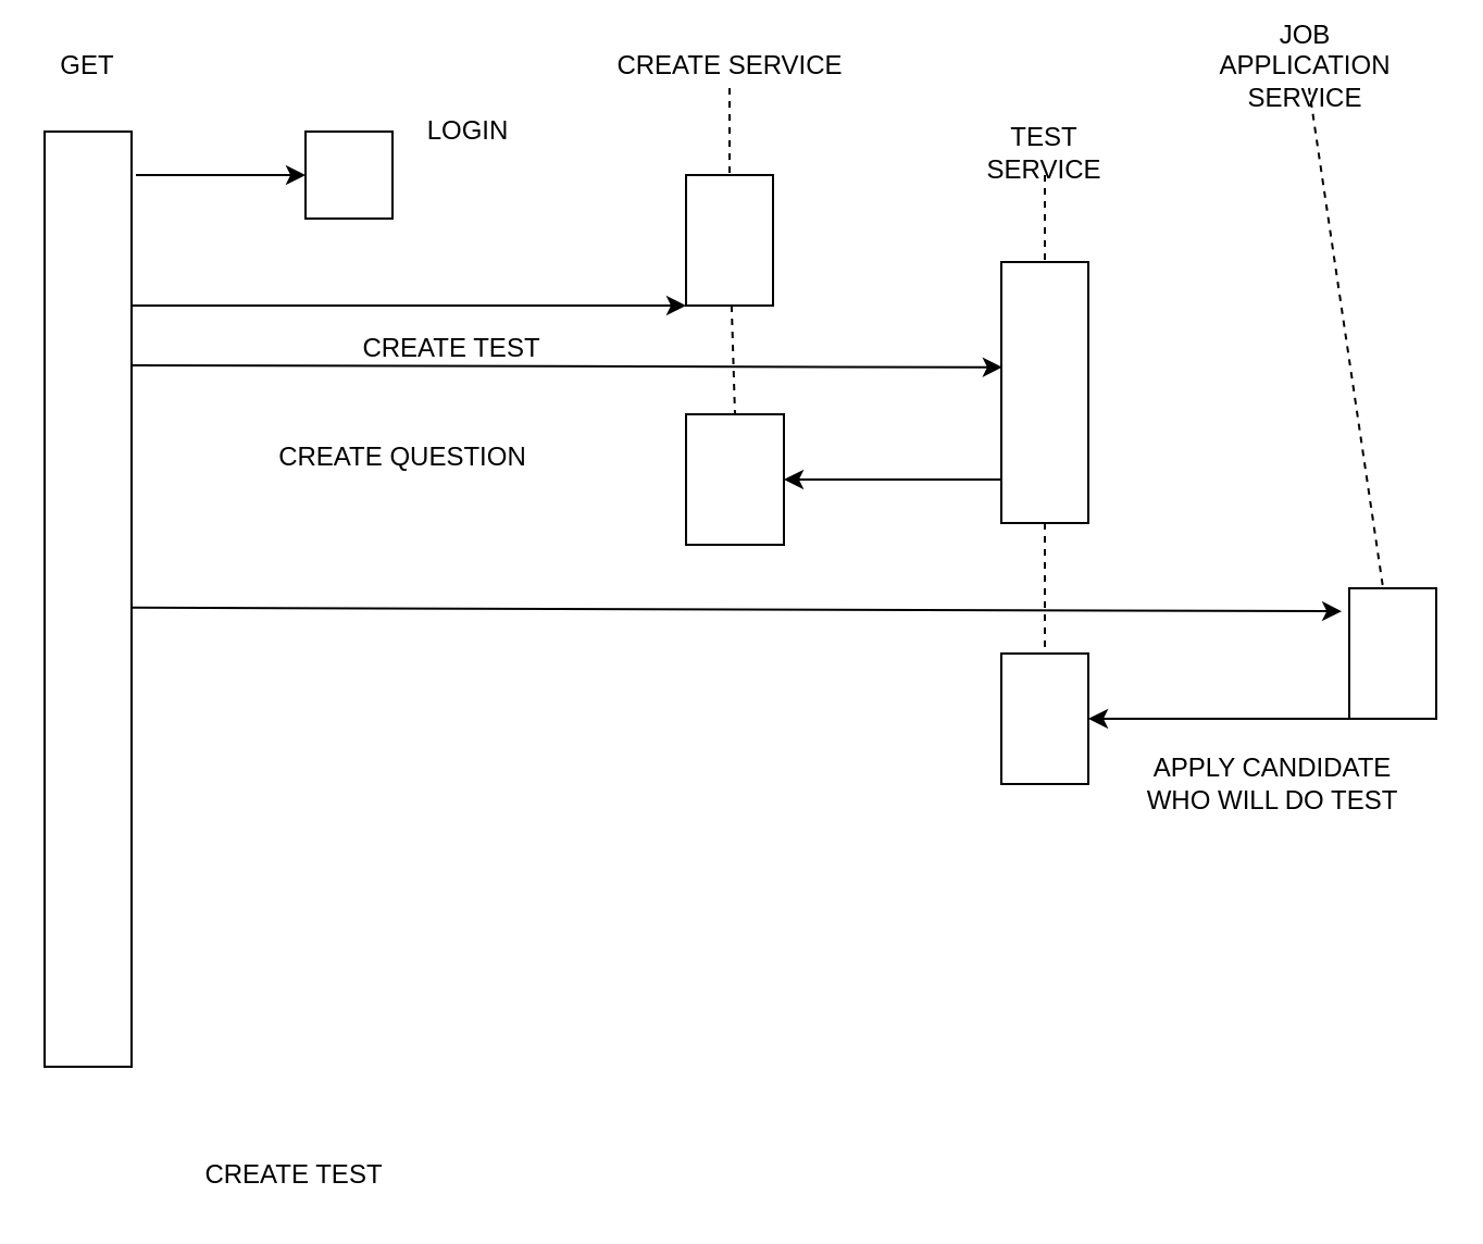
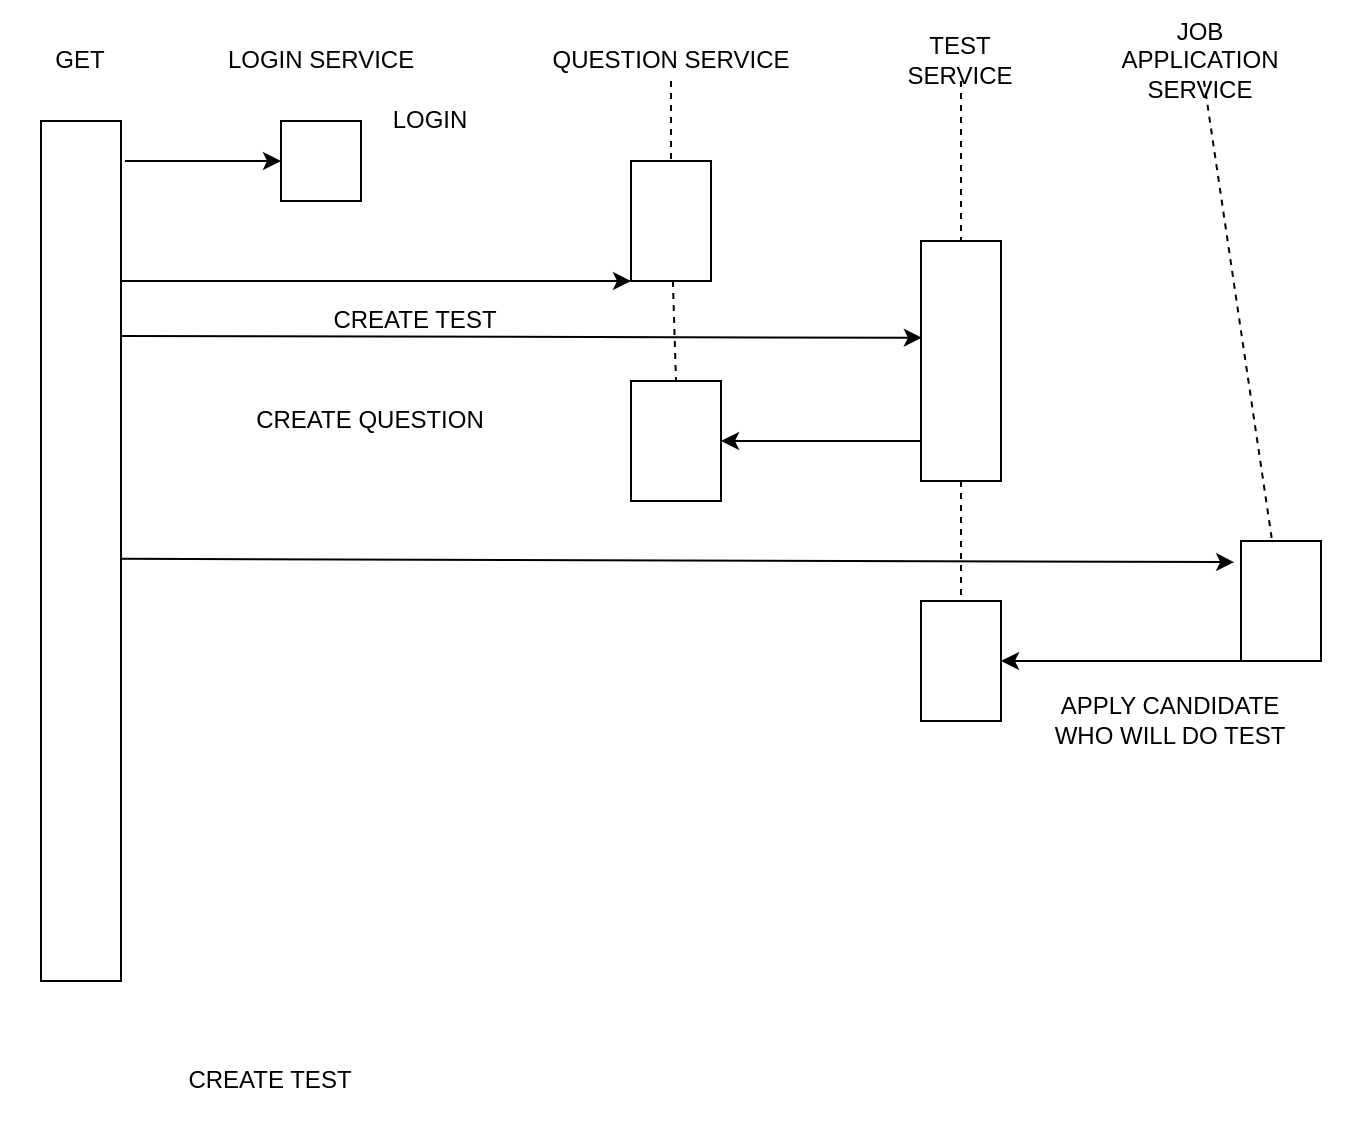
+ <mxCell id="9" value="LOGIN SERVICE" style="text;html=1;align=center;verticalAlign=middle;resizable=0;points=[];autosize=1;" vertex="1" parent="1"><mxGeometry x="105" y="20" width="110" height="20" as="geometry" /></mxCell>
- <mxCell id="13" value="CREATE SERVICE" style="text;html=1;align=center;verticalAlign=middle;resizable=0;points=[];autosize=1;" vertex="1" parent="1"><mxGeometry x="270" y="20" width="130" height="20" as="geometry" /></mxCell>
+ <mxCell id="13" value="QUESTION SERVICE" style="text;html=1;align=center;verticalAlign=middle;resizable=0;points=[];autosize=1;" vertex="1" parent="1"><mxGeometry x="270" y="20" width="130" height="20" as="geometry" /></mxCell>
- <mxCell id="18" value="TEST SERVICE" style="text;html=1;strokeColor=none;fillColor=none;align=center;verticalAlign=middle;whiteSpace=wrap;rounded=0;" vertex="1" parent="1"><mxGeometry x="460" y="60" width="40" height="20" as="geometry" /></mxCell>
+ <mxCell id="18" value="TEST SERVICE" style="text;html=1;strokeColor=none;fillColor=none;align=center;verticalAlign=middle;whiteSpace=wrap;rounded=0;" vertex="1" parent="1"><mxGeometry x="460" y="20" width="40" height="20" as="geometry" /></mxCell>
